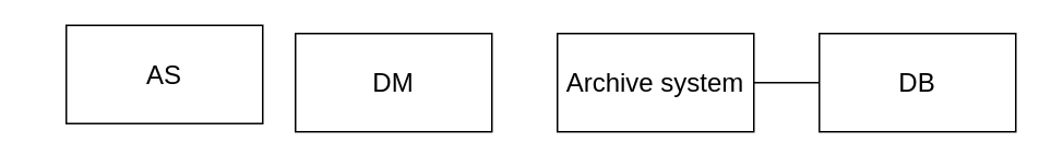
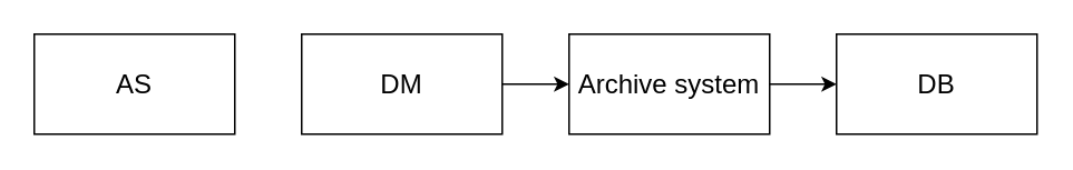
- <mxCell id="2" value="AS" style="rounded=0;whiteSpace=wrap;html=1;fontSize=16;" vertex="1" parent="1"><mxGeometry x="40" y="15" width="120" height="60" as="geometry" /></mxCell>
+ <mxCell id="2" value="AS" style="rounded=0;whiteSpace=wrap;html=1;fontSize=16;" vertex="1" parent="1"><mxGeometry x="20" y="20" width="120" height="60" as="geometry" /></mxCell>
+ <mxCell id="3" style="edgeStyle=orthogonalEdgeStyle;rounded=0;orthogonalLoop=1;jettySize=auto;html=1;exitX=1;exitY=0.5;exitDx=0;exitDy=0;entryX=0;entryY=0.5;entryDx=0;entryDy=0;" edge="1" parent="1" source="4" target="6"><mxGeometry relative="1" as="geometry" /></mxCell>
- <mxCell id="5" style="edgeStyle=orthogonalEdgeStyle;rounded=0;orthogonalLoop=1;jettySize=auto;html=1;exitX=1;exitY=0.5;exitDx=0;exitDy=0;endArrow=none;" edge="1" parent="1" source="6" target="7"><mxGeometry relative="1" as="geometry" /></mxCell>
+ <mxCell id="5" style="edgeStyle=orthogonalEdgeStyle;rounded=0;orthogonalLoop=1;jettySize=auto;html=1;exitX=1;exitY=0.5;exitDx=0;exitDy=0;" edge="1" parent="1" source="6" target="7"><mxGeometry relative="1" as="geometry" /></mxCell>
